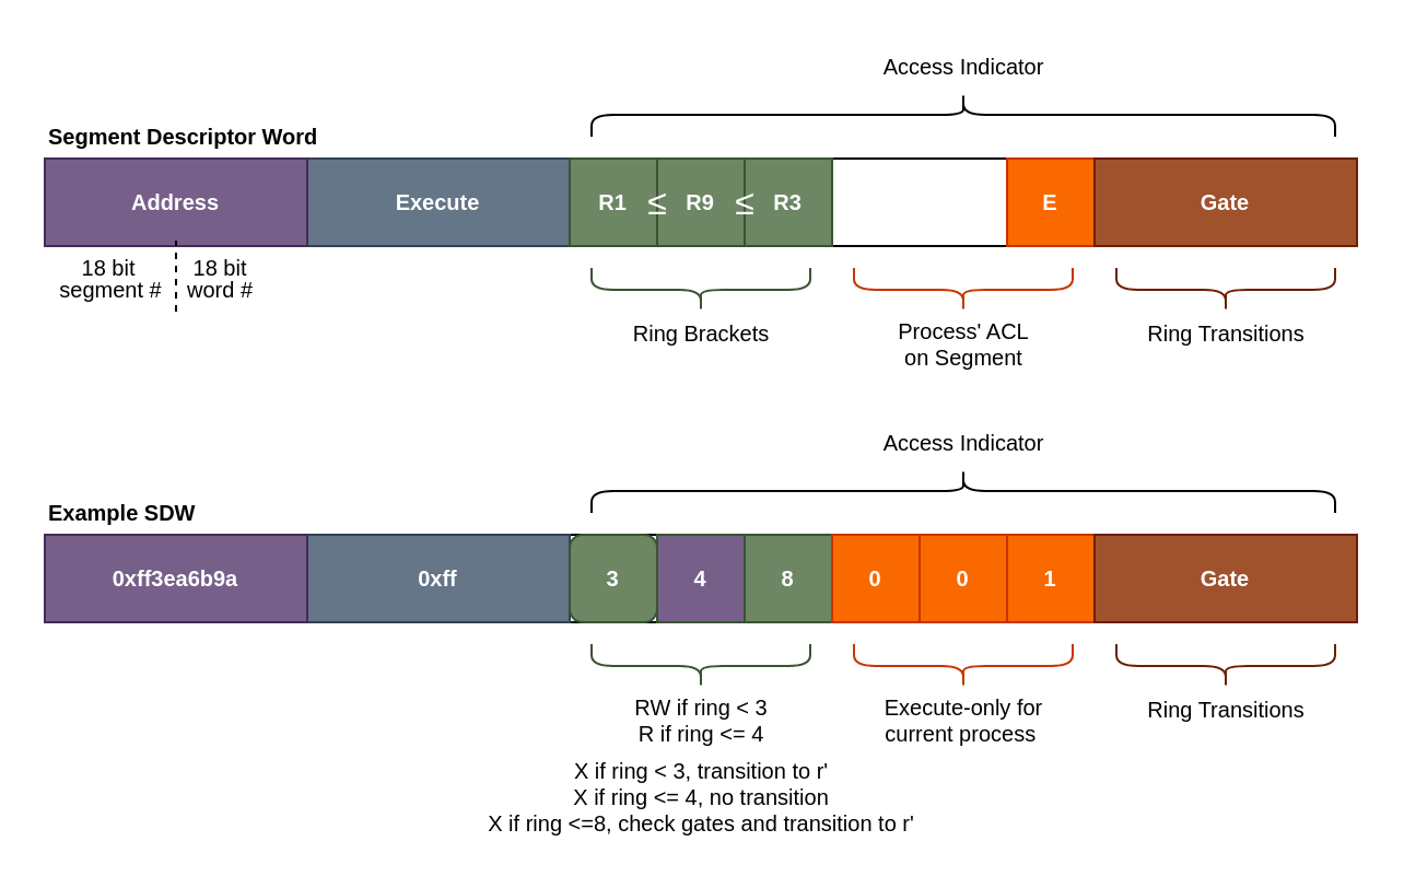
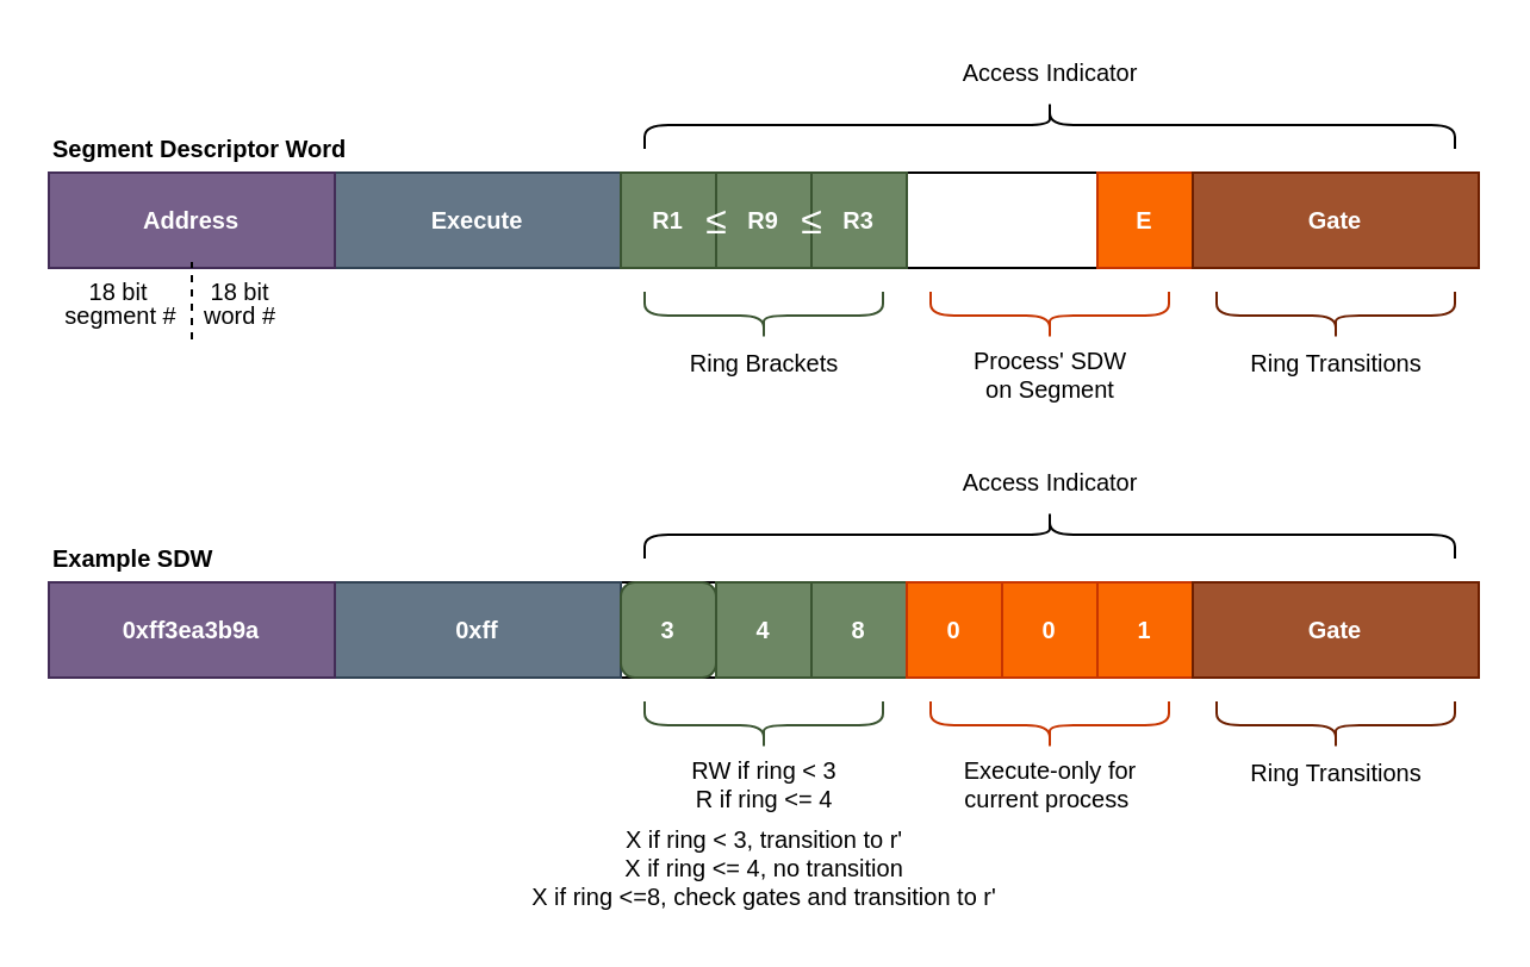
- <mxCell id="14" value="Process' ACL&lt;br&gt;on Segment" style="text;html=1;align=center;verticalAlign=middle;resizable=0;points=[];autosize=1;fontSize=10;" vertex="1" parent="1"><mxGeometry x="400" y="142" width="80" height="30" as="geometry" /></mxCell>
+ <mxCell id="14" value="Process' SDW&lt;br&gt;on Segment" style="text;html=1;align=center;verticalAlign=middle;resizable=0;points=[];autosize=1;fontSize=10;" vertex="1" parent="1"><mxGeometry x="400" y="142" width="80" height="30" as="geometry" /></mxCell>
- <mxCell id="30" value="0xff3ea6b9a" style="rounded=0;whiteSpace=wrap;html=1;fillColor=#76608a;fontSize=10;align=center;strokeColor=#432D57;fontColor=#ffffff;fontStyle=1" vertex="1" parent="1"><mxGeometry x="20" y="244" width="120" height="40" as="geometry" /></mxCell>
+ <mxCell id="30" value="0xff3ea3b9a" style="rounded=0;whiteSpace=wrap;html=1;fillColor=#76608a;fontSize=10;align=center;strokeColor=#432D57;fontColor=#ffffff;fontStyle=1" vertex="1" parent="1"><mxGeometry x="20" y="244" width="120" height="40" as="geometry" /></mxCell>
- <mxCell id="28" value="4" style="rounded=0;whiteSpace=wrap;html=1;fillColor=#76608a;fontSize=10;align=center;strokeColor=#3A5431;fontColor=#ffffff;fontStyle=1;" vertex="1" parent="1"><mxGeometry x="300" y="244" width="40" height="40" as="geometry" /></mxCell>
+ <mxCell id="28" value="4" style="rounded=0;whiteSpace=wrap;html=1;fillColor=#6d8764;fontSize=10;align=center;strokeColor=#3A5431;fontColor=#ffffff;fontStyle=1" vertex="1" parent="1"><mxGeometry x="300" y="244" width="40" height="40" as="geometry" /></mxCell>
